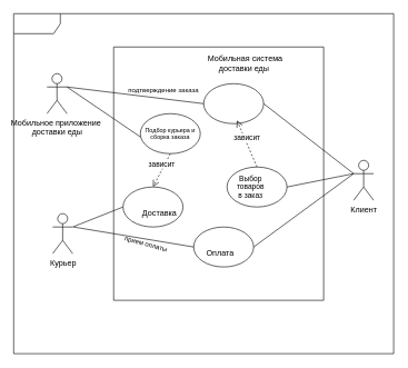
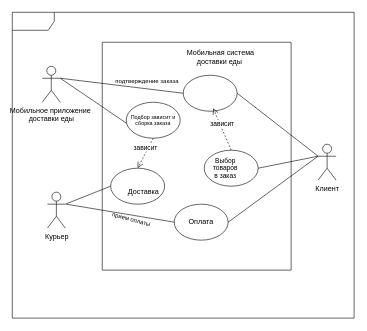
- <mxCell id="9" value="Подбор курьера и сборка заказа" style="text;html=1;align=center;verticalAlign=middle;whiteSpace=wrap;rounded=0;fontSize=9;" parent="6" vertex="1"><mxGeometry x="35" y="115" width="100" height="30" as="geometry" /></mxCell>
+ <mxCell id="9" value="Подбор зависит и сборка заказа" style="text;html=1;align=center;verticalAlign=middle;whiteSpace=wrap;rounded=0;fontSize=9;" parent="6" vertex="1"><mxGeometry x="35" y="115" width="100" height="30" as="geometry" /></mxCell>
- <mxCell id="16" value="Оплата" style="text;html=1;align=center;verticalAlign=middle;whiteSpace=wrap;rounded=0;" parent="6" vertex="1"><mxGeometry x="130" y="295" width="60" height="30" as="geometry" /></mxCell>
+ <mxCell id="16" value="Оплата" style="text;html=1;align=center;verticalAlign=middle;whiteSpace=wrap;rounded=0;" parent="6" vertex="1"><mxGeometry x="135" y="285" width="60" height="30" as="geometry" /></mxCell>
